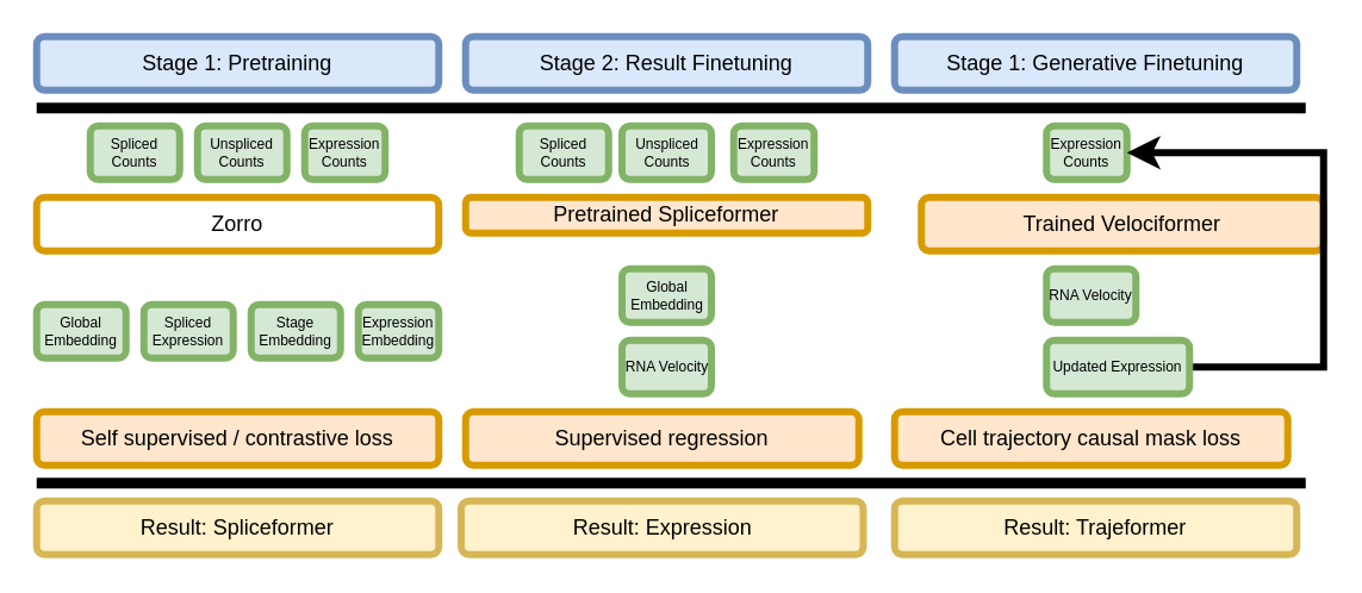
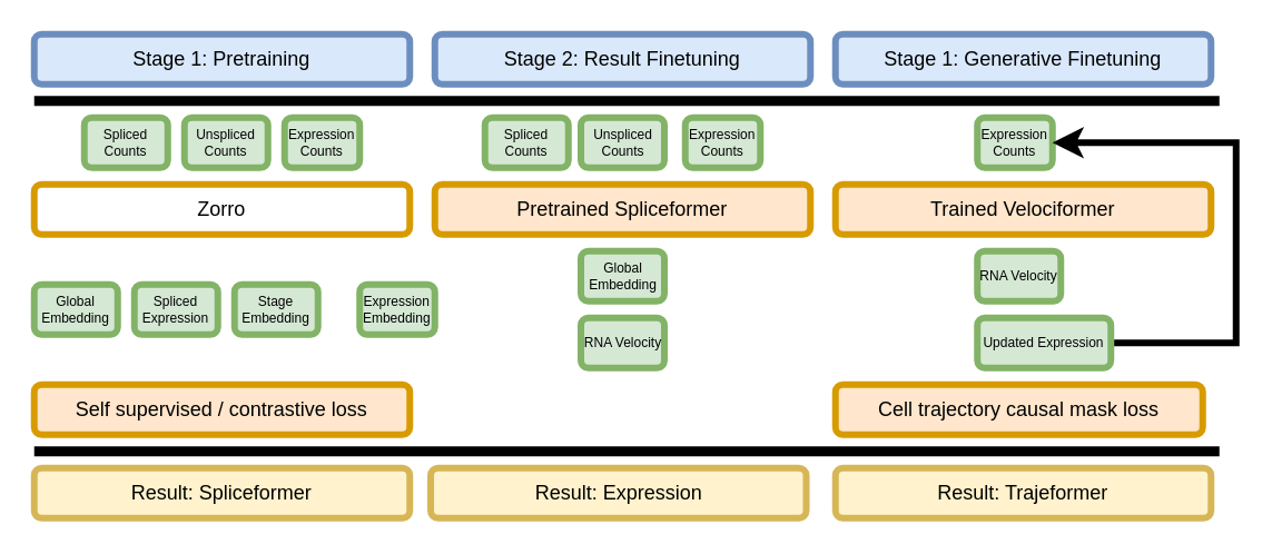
- <mxCell id="4" value="Pretrained Spliceformer" style="rounded=1;whiteSpace=wrap;html=1;fillColor=#ffe6cc;strokeColor=#d79b00;strokeWidth=4;" vertex="1" parent="1"><mxGeometry x="260" y="110" width="225" height="20" as="geometry" /></mxCell>
+ <mxCell id="4" value="Pretrained Spliceformer" style="rounded=1;whiteSpace=wrap;html=1;fillColor=#ffe6cc;strokeColor=#d79b00;strokeWidth=4;" vertex="1" parent="1"><mxGeometry x="260" y="110" width="225" height="30" as="geometry" /></mxCell>
- <mxCell id="2" value="Trained Velociformer" style="rounded=1;whiteSpace=wrap;html=1;fillColor=#ffe6cc;strokeColor=#d79b00;strokeWidth=4;" vertex="1" parent="1"><mxGeometry x="515" y="110" width="225" height="30" as="geometry" /></mxCell>
+ <mxCell id="2" value="Trained Velociformer" style="rounded=1;whiteSpace=wrap;html=1;fillColor=#ffe6cc;strokeColor=#d79b00;strokeWidth=4;" vertex="1" parent="1"><mxGeometry x="500" y="110" width="225" height="30" as="geometry" /></mxCell>
- <mxCell id="10" value="Expression Embedding" style="rounded=1;whiteSpace=wrap;html=1;fontSize=8;labelBackgroundColor=none;fillColor=#d5e8d4;strokeColor=#82b366;strokeWidth=4;" vertex="1" parent="1"><mxGeometry x="200" y="170" width="45" height="30" as="geometry" /></mxCell>
+ <mxCell id="10" value="Expression Embedding" style="rounded=1;whiteSpace=wrap;html=1;fontSize=8;labelBackgroundColor=none;fillColor=#d5e8d4;strokeColor=#82b366;strokeWidth=4;" vertex="1" parent="1"><mxGeometry x="215" y="170" width="45" height="30" as="geometry" /></mxCell>
- <mxCell id="5" value="Supervised regression" style="rounded=1;whiteSpace=wrap;html=1;fillColor=#ffe6cc;strokeColor=#d79b00;strokeWidth=4;" vertex="1" parent="1"><mxGeometry x="260" y="230" width="220" height="30" as="geometry" /></mxCell>
